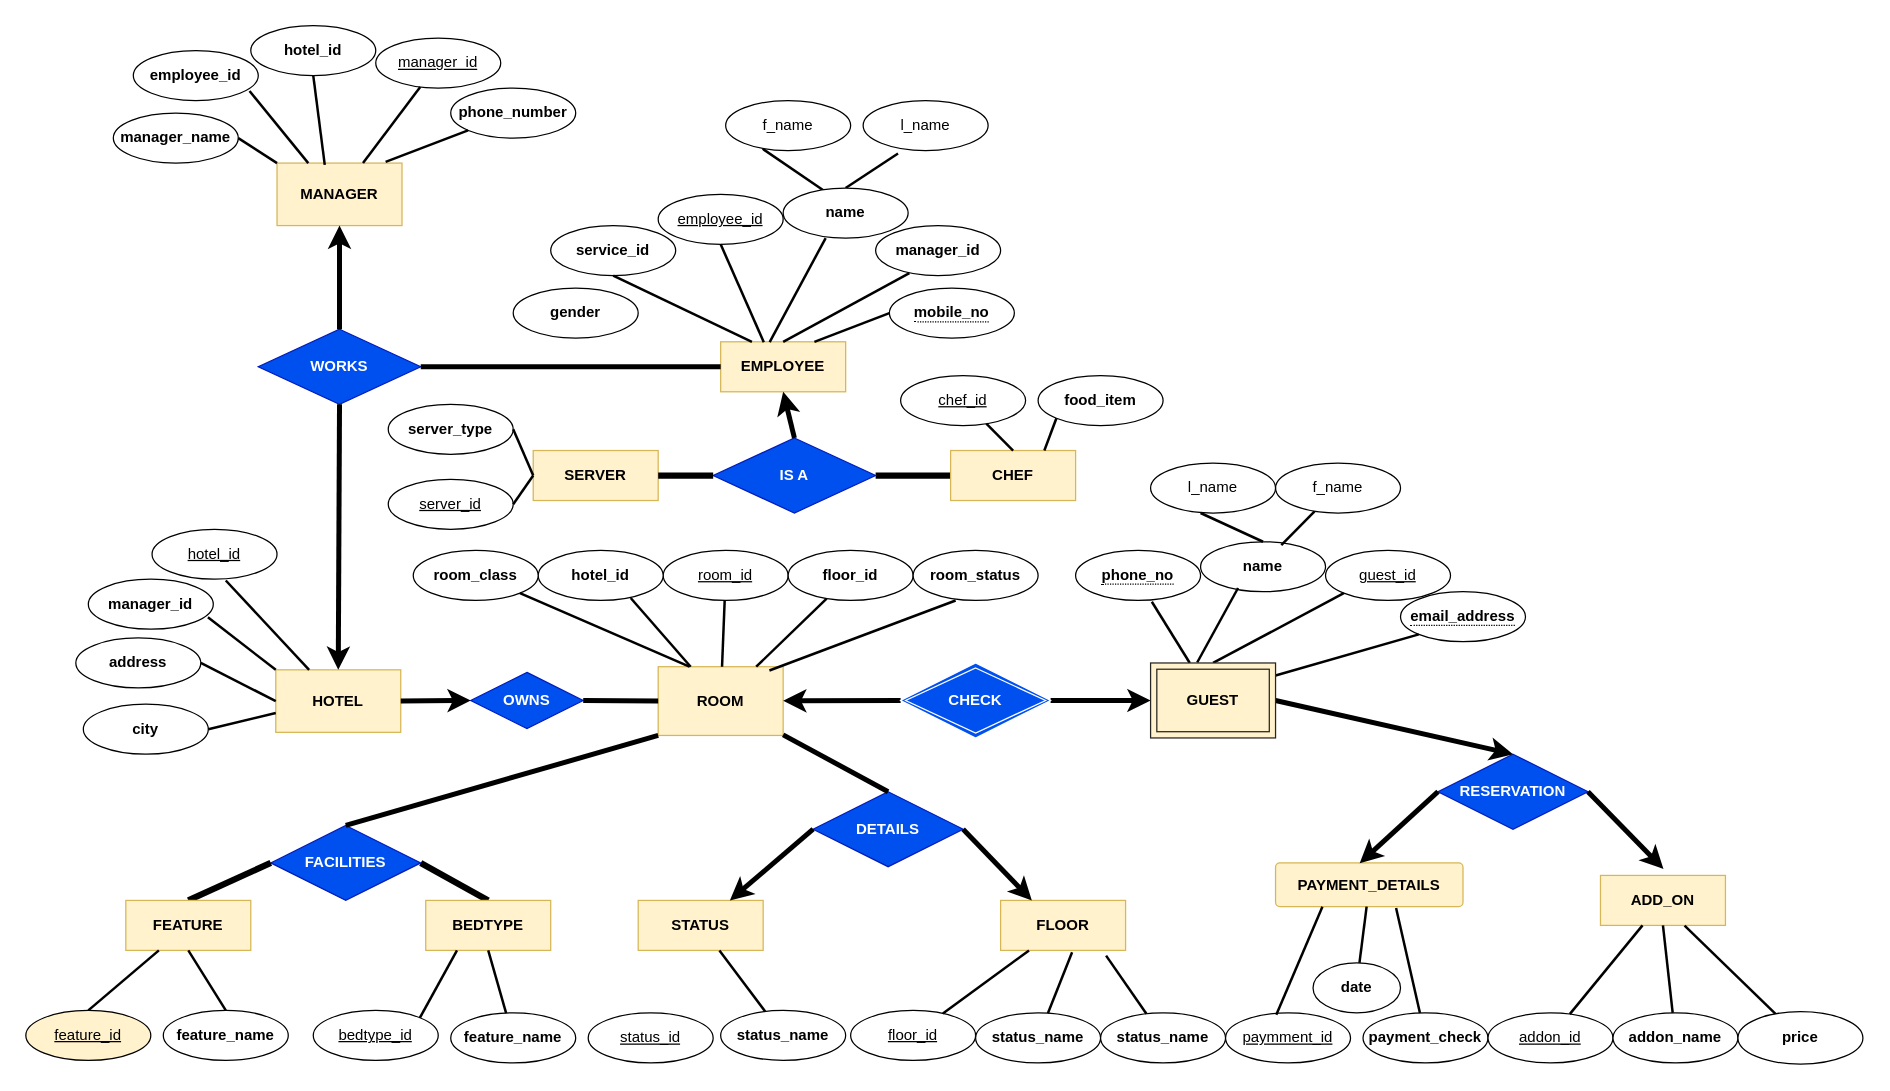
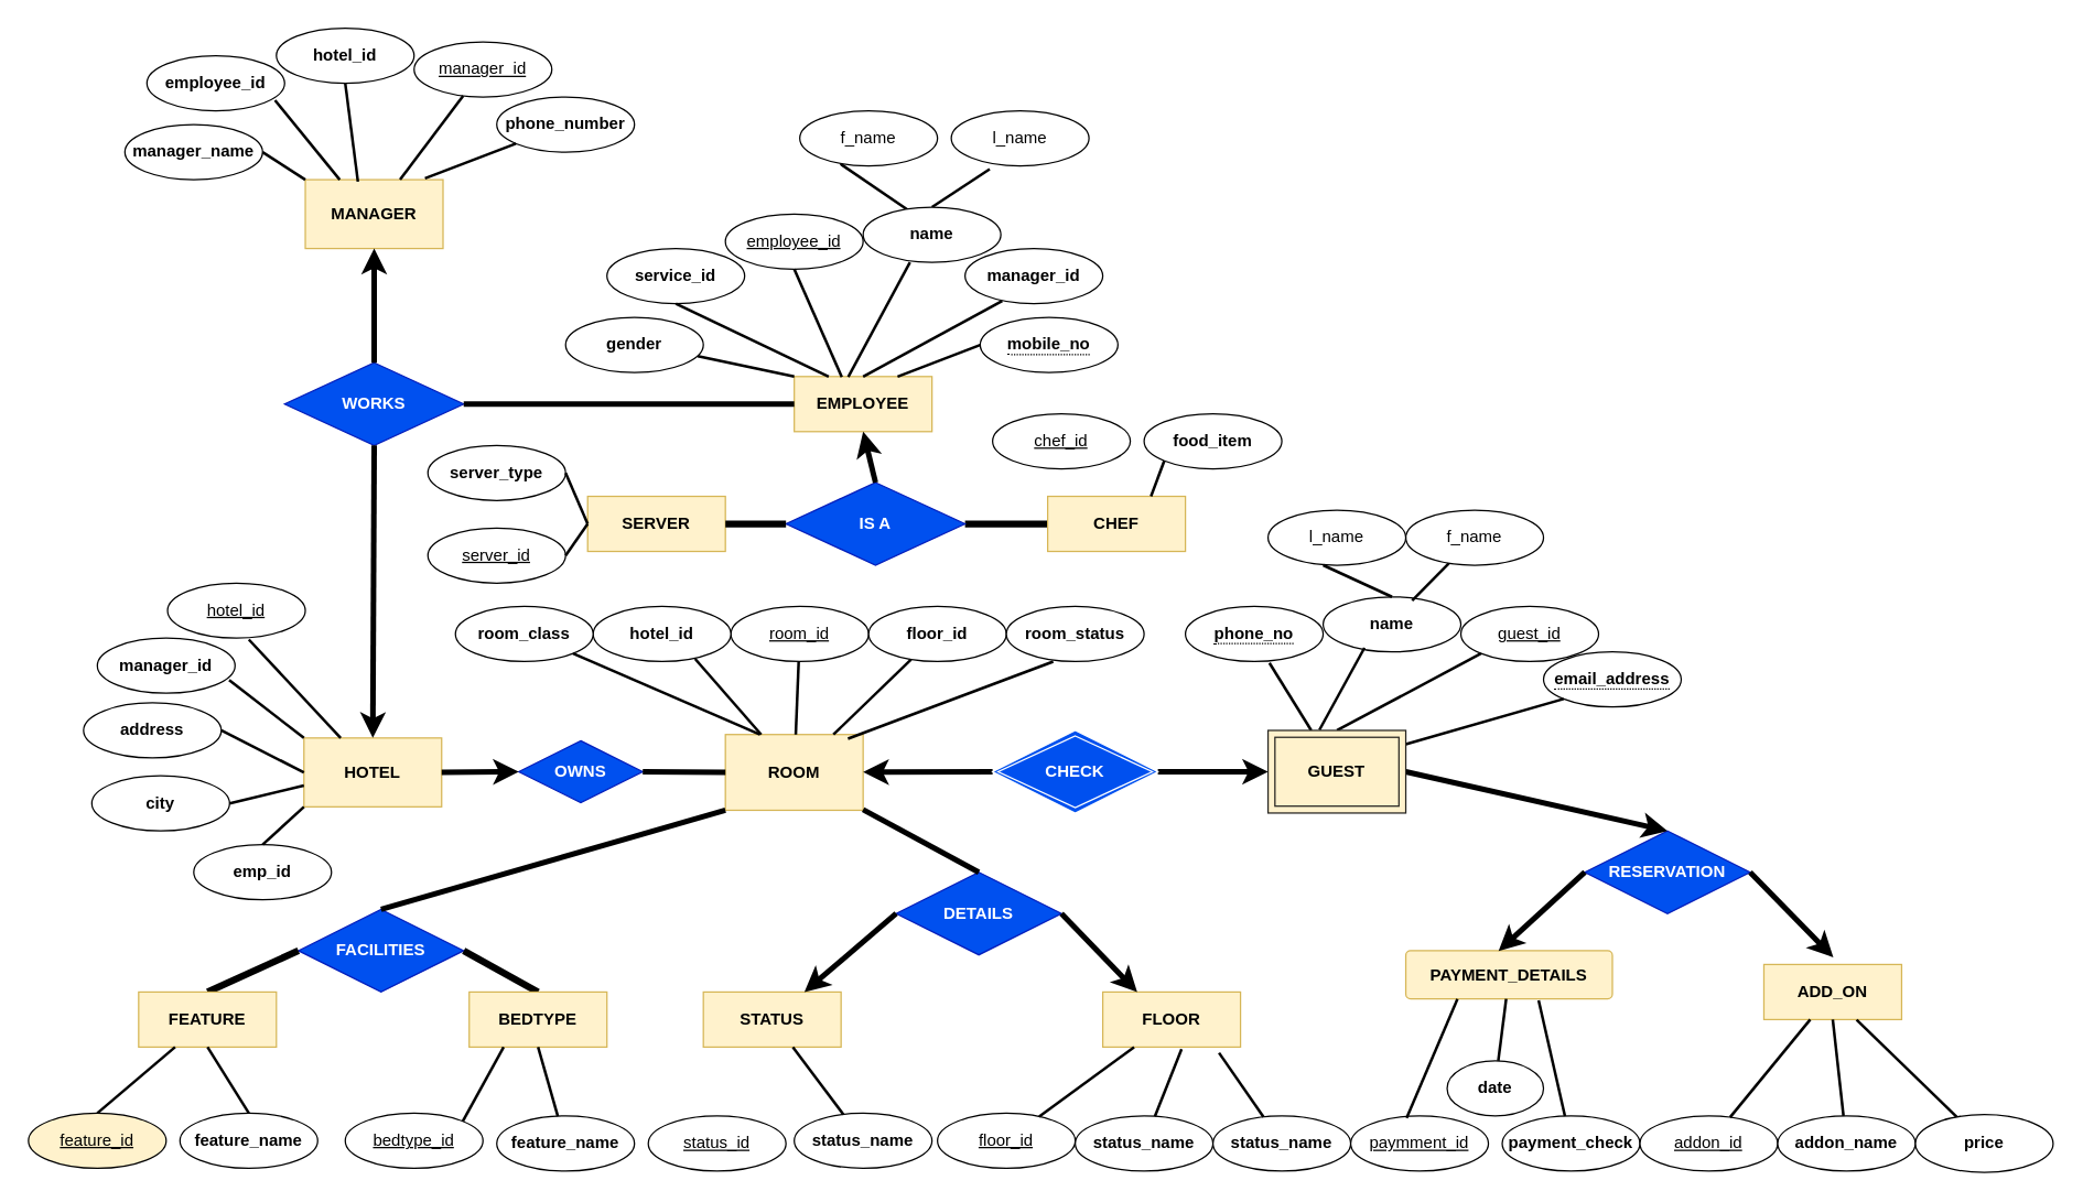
+ <mxCell id="71" value="" style="endArrow=none;html=1;rounded=0;strokeColor=default;strokeWidth=2;align=center;verticalAlign=middle;fontFamily=Helvetica;fontSize=12;fontColor=#ffffff;fontStyle=1;labelBackgroundColor=default;jumpSize=13;startSize=9;endSize=9;exitX=0.959;exitY=0.705;exitDx=0;exitDy=0;exitPerimeter=0;entryX=0;entryY=0;entryDx=0;entryDy=0;" parent="1" source="70" target="3" edge="1"><mxGeometry relative="1" as="geometry"><mxPoint x="500" y="230" as="sourcePoint" /><mxPoint x="570" y="300" as="targetPoint" /></mxGeometry></mxCell>
- <mxCell id="68" value="" style="endArrow=none;html=1;rounded=0;strokeColor=default;strokeWidth=2;align=center;verticalAlign=middle;fontFamily=Helvetica;fontSize=12;fontColor=#000000;fontStyle=1;labelBackgroundColor=default;jumpSize=13;startSize=9;endSize=9;exitX=0.5;exitY=0;exitDx=0;exitDy=0;" parent="1" source="9" target="64" edge="1"><mxGeometry relative="1" as="geometry"><mxPoint x="660" y="340" as="sourcePoint" /><mxPoint x="820" y="340" as="targetPoint" /></mxGeometry></mxCell>
+ <mxCell id="38" value="" style="endArrow=none;html=1;rounded=0;strokeColor=default;strokeWidth=2;align=center;verticalAlign=middle;fontFamily=Helvetica;fontSize=12;fontColor=#000000;fontStyle=1;labelBackgroundColor=default;jumpSize=13;startSize=9;endSize=9;exitX=0.5;exitY=0;exitDx=0;exitDy=0;entryX=0;entryY=1;entryDx=0;entryDy=0;" parent="1" source="33" target="2" edge="1"><mxGeometry relative="1" as="geometry"><mxPoint x="230" y="630" as="sourcePoint" /><mxPoint x="390" y="630" as="targetPoint" /></mxGeometry></mxCell>
+ <mxCell id="33" value="emp_id" style="ellipse;whiteSpace=wrap;html=1;align=center;strokeColor=#000000;verticalAlign=middle;fontFamily=Helvetica;fontSize=12;fontColor=#000000;fontStyle=1;fillColor=#FFFFFF;" parent="1" vertex="1"><mxGeometry x="140" y="613" width="100" height="40" as="geometry" /></mxCell>
